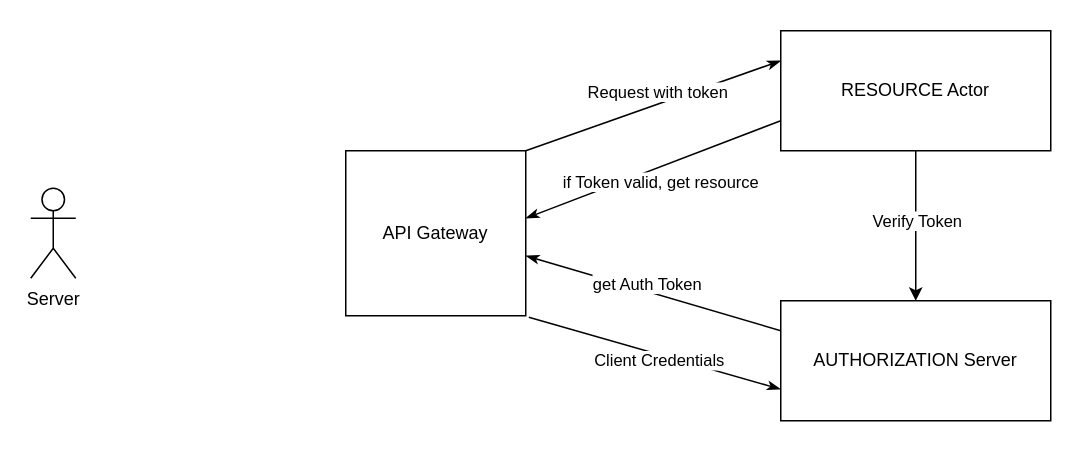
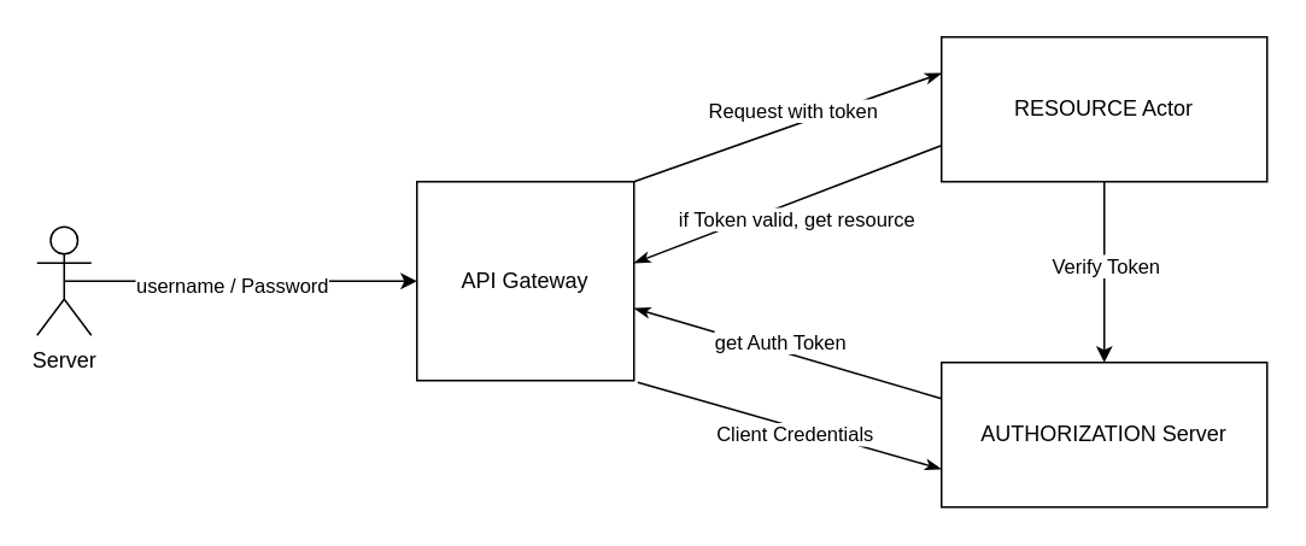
+ <mxCell id="15" style="edgeStyle=orthogonalEdgeStyle;rounded=0;orthogonalLoop=1;jettySize=auto;html=1;exitX=0.5;exitY=0.5;exitDx=0;exitDy=0;exitPerimeter=0;entryX=0;entryY=0.5;entryDx=0;entryDy=0;" edge="1" parent="1" source="17" target="10"><mxGeometry relative="1" as="geometry" /></mxCell>
+ <mxCell id="16" value="username / Password" style="edgeLabel;html=1;align=center;verticalAlign=middle;resizable=0;points=[];" vertex="1" connectable="0" parent="15"><mxGeometry x="-0.053" y="-2" relative="1" as="geometry"><mxPoint as="offset" /></mxGeometry></mxCell>
